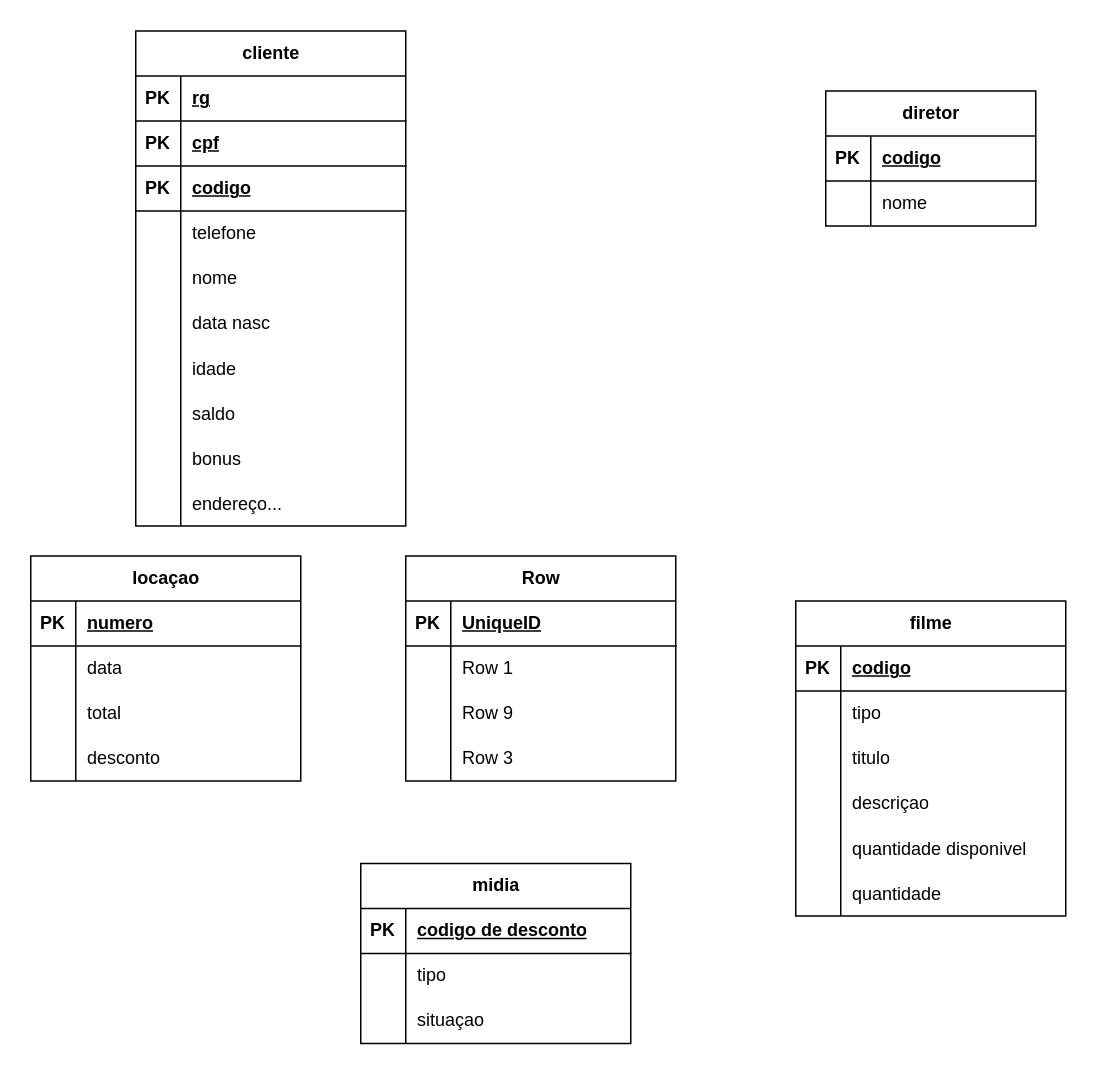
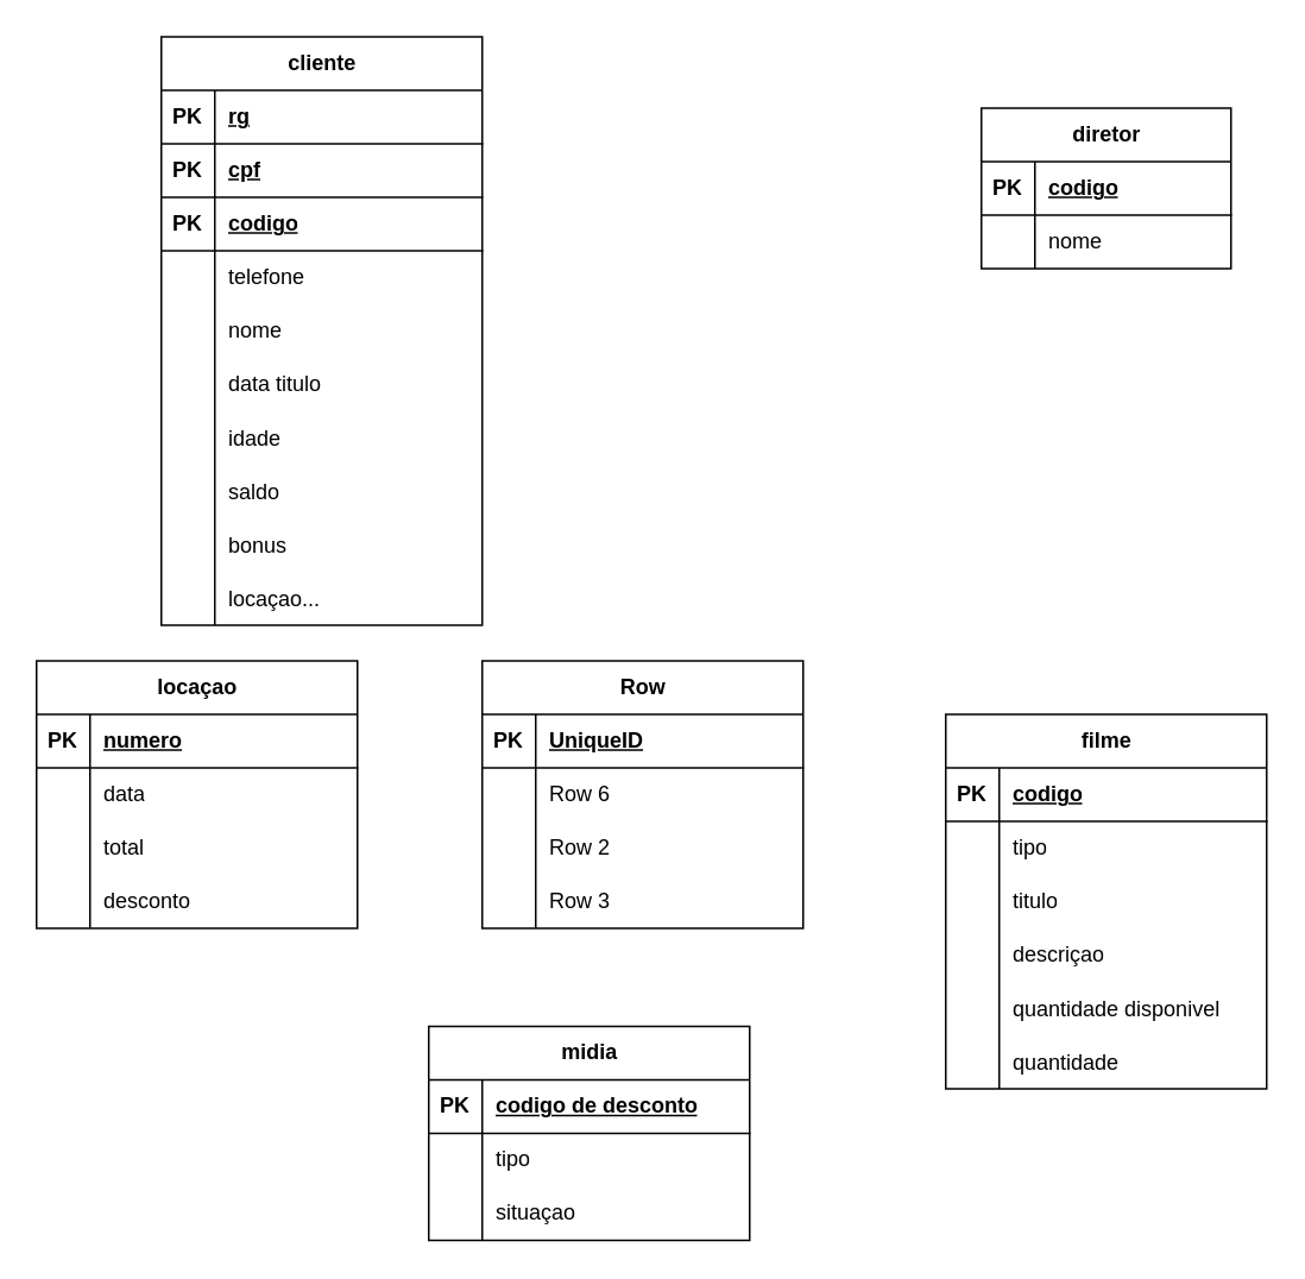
- <mxCell id="73" value="data nasc" style="shape=partialRectangle;connectable=0;fillColor=none;top=0;left=0;bottom=0;right=0;align=left;spacingLeft=6;overflow=hidden;whiteSpace=wrap;html=1;" vertex="1" parent="71"><mxGeometry x="30" width="150" height="30" as="geometry"><mxRectangle width="150" height="30" as="alternateBounds" /></mxGeometry></mxCell>
+ <mxCell id="73" value="data titulo" style="shape=partialRectangle;connectable=0;fillColor=none;top=0;left=0;bottom=0;right=0;align=left;spacingLeft=6;overflow=hidden;whiteSpace=wrap;html=1;" vertex="1" parent="71"><mxGeometry x="30" width="150" height="30" as="geometry"><mxRectangle width="150" height="30" as="alternateBounds" /></mxGeometry></mxCell>
- <mxCell id="85" value="endereço..." style="shape=partialRectangle;connectable=0;fillColor=none;top=0;left=0;bottom=0;right=0;align=left;spacingLeft=6;overflow=hidden;" vertex="1" parent="83"><mxGeometry x="30" width="150" height="30" as="geometry"><mxRectangle width="150" height="30" as="alternateBounds" /></mxGeometry></mxCell>
+ <mxCell id="85" value="locaçao..." style="shape=partialRectangle;connectable=0;fillColor=none;top=0;left=0;bottom=0;right=0;align=left;spacingLeft=6;overflow=hidden;" vertex="1" parent="83"><mxGeometry x="30" width="150" height="30" as="geometry"><mxRectangle width="150" height="30" as="alternateBounds" /></mxGeometry></mxCell>
- <mxCell id="92" value="Row 1" style="shape=partialRectangle;connectable=0;fillColor=none;top=0;left=0;bottom=0;right=0;align=left;spacingLeft=6;overflow=hidden;whiteSpace=wrap;html=1;" vertex="1" parent="90"><mxGeometry x="30" width="150" height="30" as="geometry"><mxRectangle width="150" height="30" as="alternateBounds" /></mxGeometry></mxCell>
+ <mxCell id="92" value="Row 6" style="shape=partialRectangle;connectable=0;fillColor=none;top=0;left=0;bottom=0;right=0;align=left;spacingLeft=6;overflow=hidden;whiteSpace=wrap;html=1;" vertex="1" parent="90"><mxGeometry x="30" width="150" height="30" as="geometry"><mxRectangle width="150" height="30" as="alternateBounds" /></mxGeometry></mxCell>
- <mxCell id="95" value="Row 9" style="shape=partialRectangle;connectable=0;fillColor=none;top=0;left=0;bottom=0;right=0;align=left;spacingLeft=6;overflow=hidden;whiteSpace=wrap;html=1;" vertex="1" parent="93"><mxGeometry x="30" width="150" height="30" as="geometry"><mxRectangle width="150" height="30" as="alternateBounds" /></mxGeometry></mxCell>
+ <mxCell id="95" value="Row 2" style="shape=partialRectangle;connectable=0;fillColor=none;top=0;left=0;bottom=0;right=0;align=left;spacingLeft=6;overflow=hidden;whiteSpace=wrap;html=1;" vertex="1" parent="93"><mxGeometry x="30" width="150" height="30" as="geometry"><mxRectangle width="150" height="30" as="alternateBounds" /></mxGeometry></mxCell>
